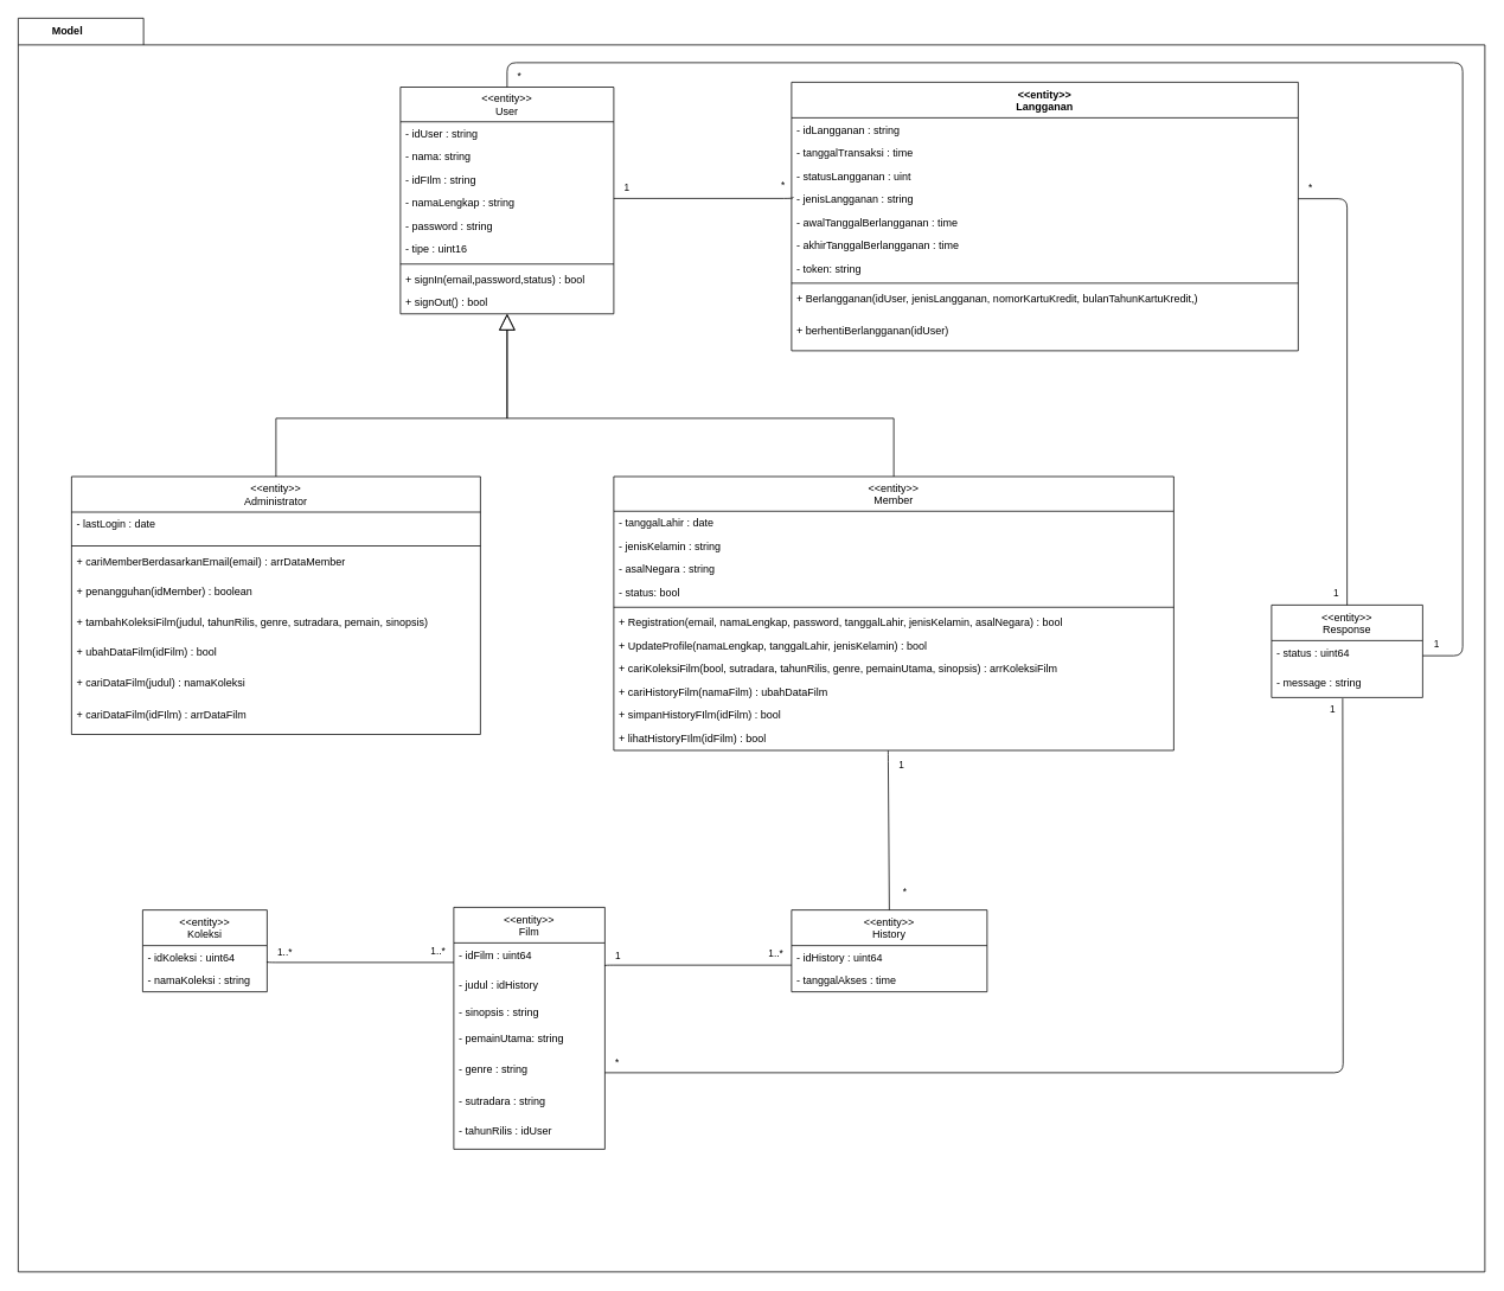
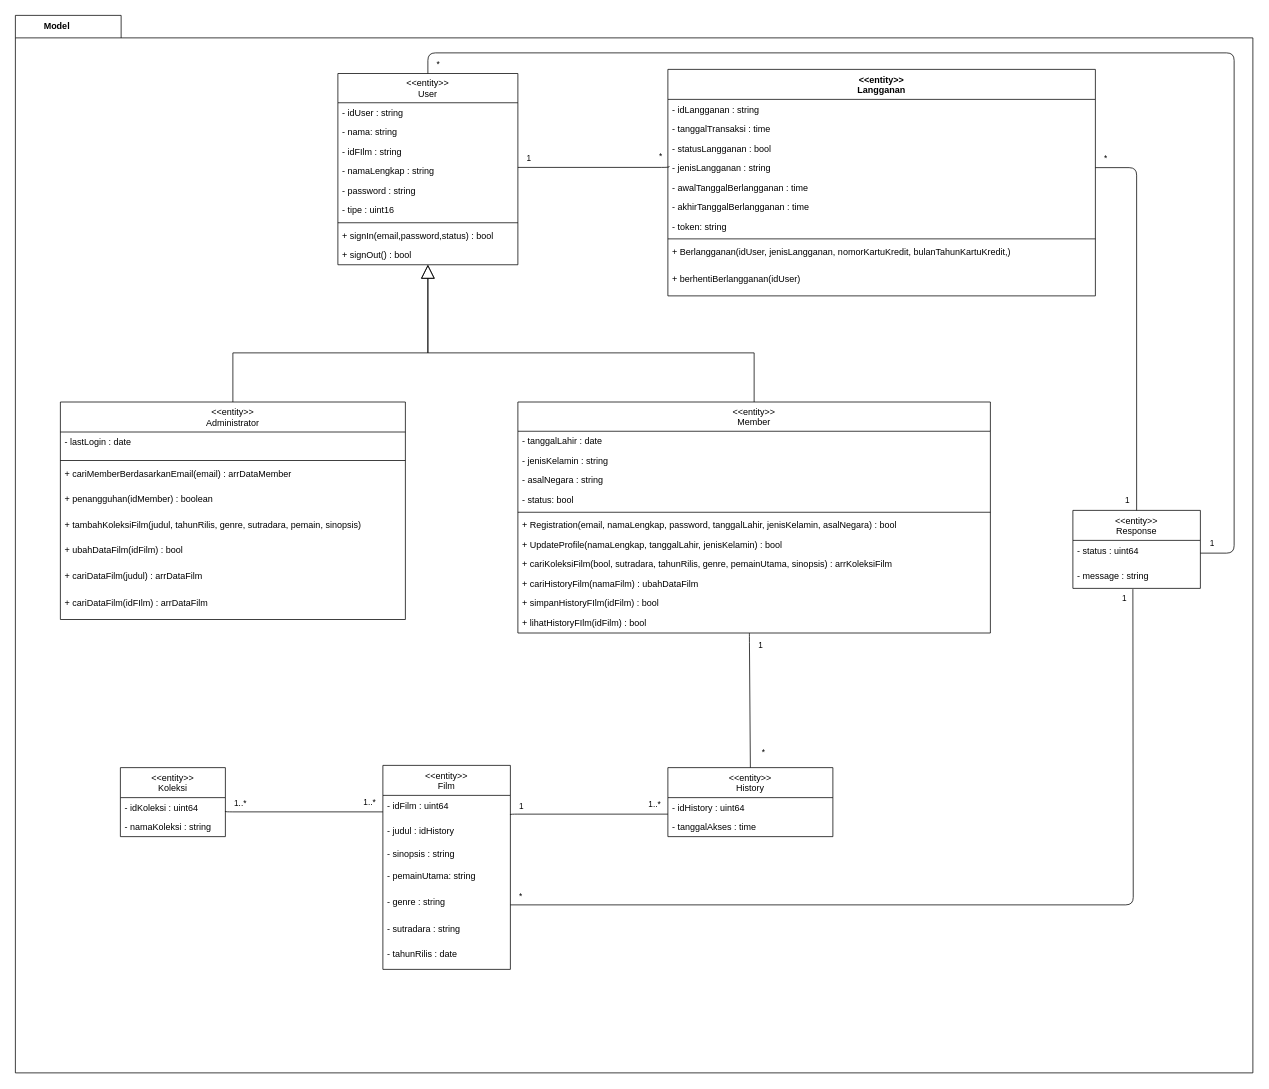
- <mxCell id="14" value="- statusLangganan : uint" style="text;strokeColor=none;fillColor=none;align=left;verticalAlign=top;spacingLeft=4;spacingRight=4;overflow=hidden;rotatable=0;points=[[0,0.5],[1,0.5]];portConstraint=eastwest;" parent="11" vertex="1"><mxGeometry y="92" width="570" height="26" as="geometry" /></mxCell>
+ <mxCell id="14" value="- statusLangganan : bool" style="text;strokeColor=none;fillColor=none;align=left;verticalAlign=top;spacingLeft=4;spacingRight=4;overflow=hidden;rotatable=0;points=[[0,0.5],[1,0.5]];portConstraint=eastwest;" parent="11" vertex="1"><mxGeometry y="92" width="570" height="26" as="geometry" /></mxCell>
- <mxCell id="42" value="+ cariDataFilm(judul) : namaKoleksi" style="text;strokeColor=none;fillColor=none;align=left;verticalAlign=top;spacingLeft=4;spacingRight=4;overflow=hidden;rotatable=0;points=[[0,0.5],[1,0.5]];portConstraint=eastwest;" parent="35" vertex="1"><mxGeometry y="218" width="460" height="36" as="geometry" /></mxCell>
+ <mxCell id="42" value="+ cariDataFilm(judul) : arrDataFilm" style="text;strokeColor=none;fillColor=none;align=left;verticalAlign=top;spacingLeft=4;spacingRight=4;overflow=hidden;rotatable=0;points=[[0,0.5],[1,0.5]];portConstraint=eastwest;" parent="35" vertex="1"><mxGeometry y="218" width="460" height="36" as="geometry" /></mxCell>
- <mxCell id="10" value="- tahunRilis : idUser" style="text;strokeColor=none;fillColor=none;align=left;verticalAlign=top;spacingLeft=4;spacingRight=4;overflow=hidden;rotatable=0;points=[[0,0.5],[1,0.5]];portConstraint=eastwest;" parent="3" vertex="1"><mxGeometry y="238" width="170" height="34" as="geometry" /></mxCell>
+ <mxCell id="10" value="- tahunRilis : date" style="text;strokeColor=none;fillColor=none;align=left;verticalAlign=top;spacingLeft=4;spacingRight=4;overflow=hidden;rotatable=0;points=[[0,0.5],[1,0.5]];portConstraint=eastwest;" parent="3" vertex="1"><mxGeometry y="238" width="170" height="34" as="geometry" /></mxCell>
